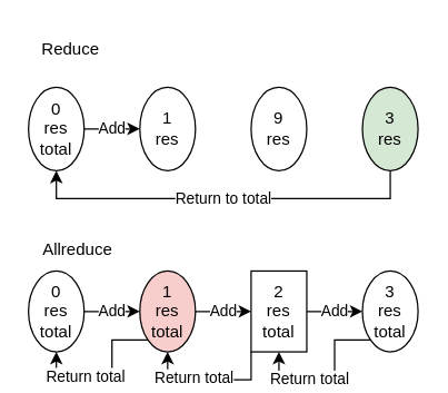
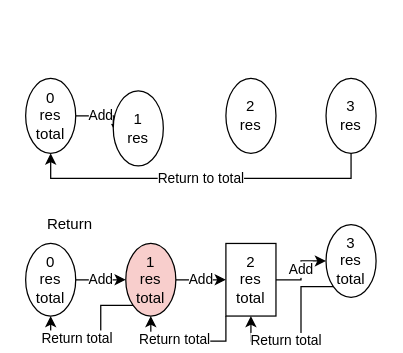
- <mxCell id="8" value="Reduce" style="text;html=1;align=center;verticalAlign=middle;resizable=0;points=[];autosize=1;strokeColor=none;fillColor=none;" vertex="1" parent="1"><mxGeometry x="20" y="20" width="60" height="30" as="geometry" /></mxCell>
- <mxCell id="4" value="1&lt;div&gt;res&lt;/div&gt;" style="ellipse;whiteSpace=wrap;html=1;" vertex="1" parent="1"><mxGeometry x="100" y="62" width="40" height="60" as="geometry" /></mxCell>
+ <mxCell id="4" value="1&lt;div&gt;res&lt;/div&gt;" style="ellipse;whiteSpace=wrap;html=1;" vertex="1" parent="1"><mxGeometry x="90" y="72" width="40" height="60" as="geometry" /></mxCell>
- <mxCell id="5" value="9&lt;div&gt;res&lt;/div&gt;" style="ellipse;whiteSpace=wrap;html=1;" vertex="1" parent="1"><mxGeometry x="180" y="62" width="40" height="60" as="geometry" /></mxCell>
+ <mxCell id="5" value="2&lt;div&gt;res&lt;/div&gt;" style="ellipse;whiteSpace=wrap;html=1;" vertex="1" parent="1"><mxGeometry x="180" y="62" width="40" height="60" as="geometry" /></mxCell>
- <mxCell id="7" value="&lt;div&gt;3&lt;/div&gt;&lt;div&gt;res&lt;/div&gt;" style="ellipse;whiteSpace=wrap;html=1;fillColor=#d5e8d4;" vertex="1" parent="1"><mxGeometry x="260" y="62" width="40" height="60" as="geometry" /></mxCell>
+ <mxCell id="7" value="&lt;div&gt;3&lt;/div&gt;&lt;div&gt;res&lt;/div&gt;" style="ellipse;whiteSpace=wrap;html=1;" vertex="1" parent="1"><mxGeometry x="260" y="62" width="40" height="60" as="geometry" /></mxCell>
- <mxCell id="21" value="Allreduce" style="text;html=1;align=center;verticalAlign=middle;resizable=0;points=[];autosize=1;strokeColor=none;fillColor=none;" vertex="1" parent="1"><mxGeometry x="20" y="164" width="70" height="30" as="geometry" /></mxCell>
+ <mxCell id="21" value="Return" style="text;html=1;align=center;verticalAlign=middle;resizable=0;points=[];autosize=1;strokeColor=none;fillColor=none;" vertex="1" parent="1"><mxGeometry x="20" y="164" width="70" height="30" as="geometry" /></mxCell>
- <mxCell id="20" value="&lt;div&gt;3&lt;/div&gt;&lt;div&gt;res&lt;/div&gt;&lt;div&gt;total&lt;/div&gt;" style="ellipse;whiteSpace=wrap;html=1;" vertex="1" parent="1"><mxGeometry x="260" y="194" width="40" height="58" as="geometry" /></mxCell>
+ <mxCell id="20" value="&lt;div&gt;3&lt;/div&gt;&lt;div&gt;res&lt;/div&gt;&lt;div&gt;total&lt;/div&gt;" style="ellipse;whiteSpace=wrap;html=1;" vertex="1" parent="1"><mxGeometry x="260" y="179" width="40" height="58" as="geometry" /></mxCell>
